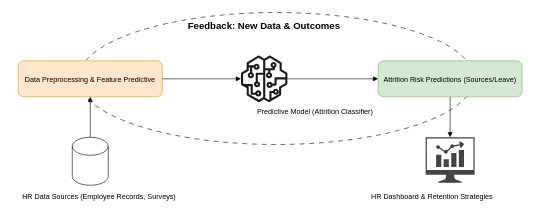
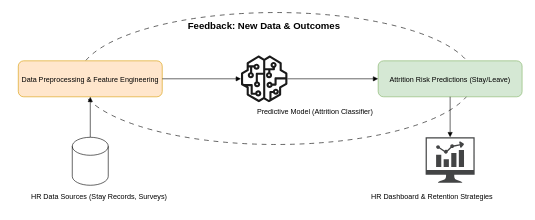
- <mxCell id="3" value="Data Preprocessing &amp; Feature Predictive" style="shape=rectangle;rounded=1;fillColor=#ffe6cc;strokeColor=#d79b00;" vertex="1" parent="1"><mxGeometry x="30" y="100.5" width="240" height="60" as="geometry" /></mxCell>
+ <mxCell id="3" value="Data Preprocessing &amp; Feature Engineering" style="shape=rectangle;rounded=1;fillColor=#ffe6cc;strokeColor=#d79b00;" vertex="1" parent="1"><mxGeometry x="30" y="100.5" width="240" height="60" as="geometry" /></mxCell>
- <mxCell id="4" value="Attrition Risk Predictions (Sources/Leave)" style="shape=rectangle;rounded=1;fillColor=#d5e8d4;strokeColor=#82b366;" vertex="1" parent="1"><mxGeometry x="630" y="100.5" width="240" height="60" as="geometry" /></mxCell>
+ <mxCell id="4" value="Attrition Risk Predictions (Stay/Leave)" style="shape=rectangle;rounded=1;fillColor=#d5e8d4;strokeColor=#82b366;" vertex="1" parent="1"><mxGeometry x="630" y="100.5" width="240" height="60" as="geometry" /></mxCell>
- <mxCell id="11" value="&lt;span style=&quot;font-family: Helvetica; font-size: 12px; font-style: normal; font-variant-ligatures: normal; font-variant-caps: normal; font-weight: 400; letter-spacing: normal; orphans: 2; text-indent: 0px; text-transform: none; widows: 2; word-spacing: 0px; -webkit-text-stroke-width: 0px; white-space: nowrap; text-decoration-thickness: initial; text-decoration-style: initial; text-decoration-color: initial; float: none; display: inline !important;&quot;&gt;HR Data Sources (Employee Records, Surveys)&lt;/span&gt;" style="text;whiteSpace=wrap;html=1;labelBackgroundColor=none;fontColor=#000000;align=center;" vertex="1" parent="1"><mxGeometry x="20" y="313" width="290" height="25" as="geometry" /></mxCell>
+ <mxCell id="11" value="&lt;span style=&quot;font-family: Helvetica; font-size: 12px; font-style: normal; font-variant-ligatures: normal; font-variant-caps: normal; font-weight: 400; letter-spacing: normal; orphans: 2; text-indent: 0px; text-transform: none; widows: 2; word-spacing: 0px; -webkit-text-stroke-width: 0px; white-space: nowrap; text-decoration-thickness: initial; text-decoration-style: initial; text-decoration-color: initial; float: none; display: inline !important;&quot;&gt;HR Data Sources (Stay Records, Surveys)&lt;/span&gt;" style="text;whiteSpace=wrap;html=1;labelBackgroundColor=none;fontColor=#000000;align=center;" vertex="1" parent="1"><mxGeometry x="20" y="313" width="290" height="25" as="geometry" /></mxCell>
